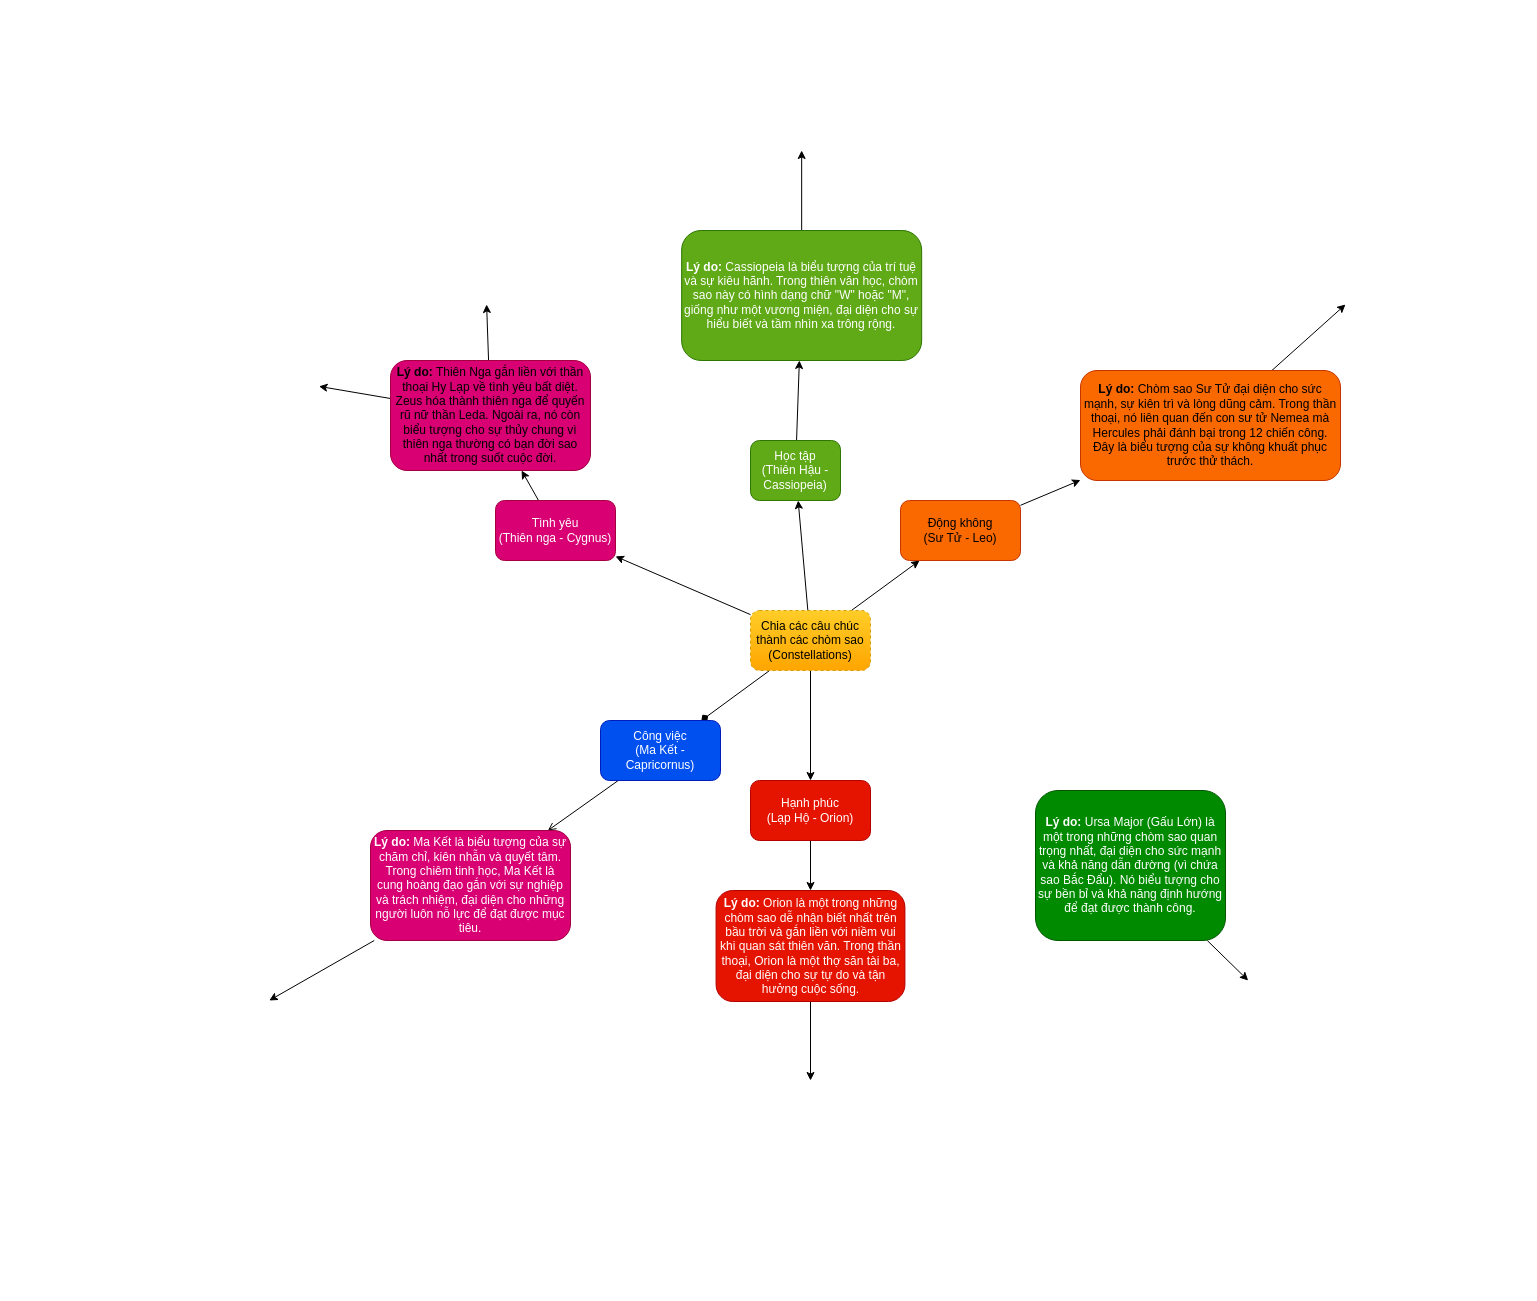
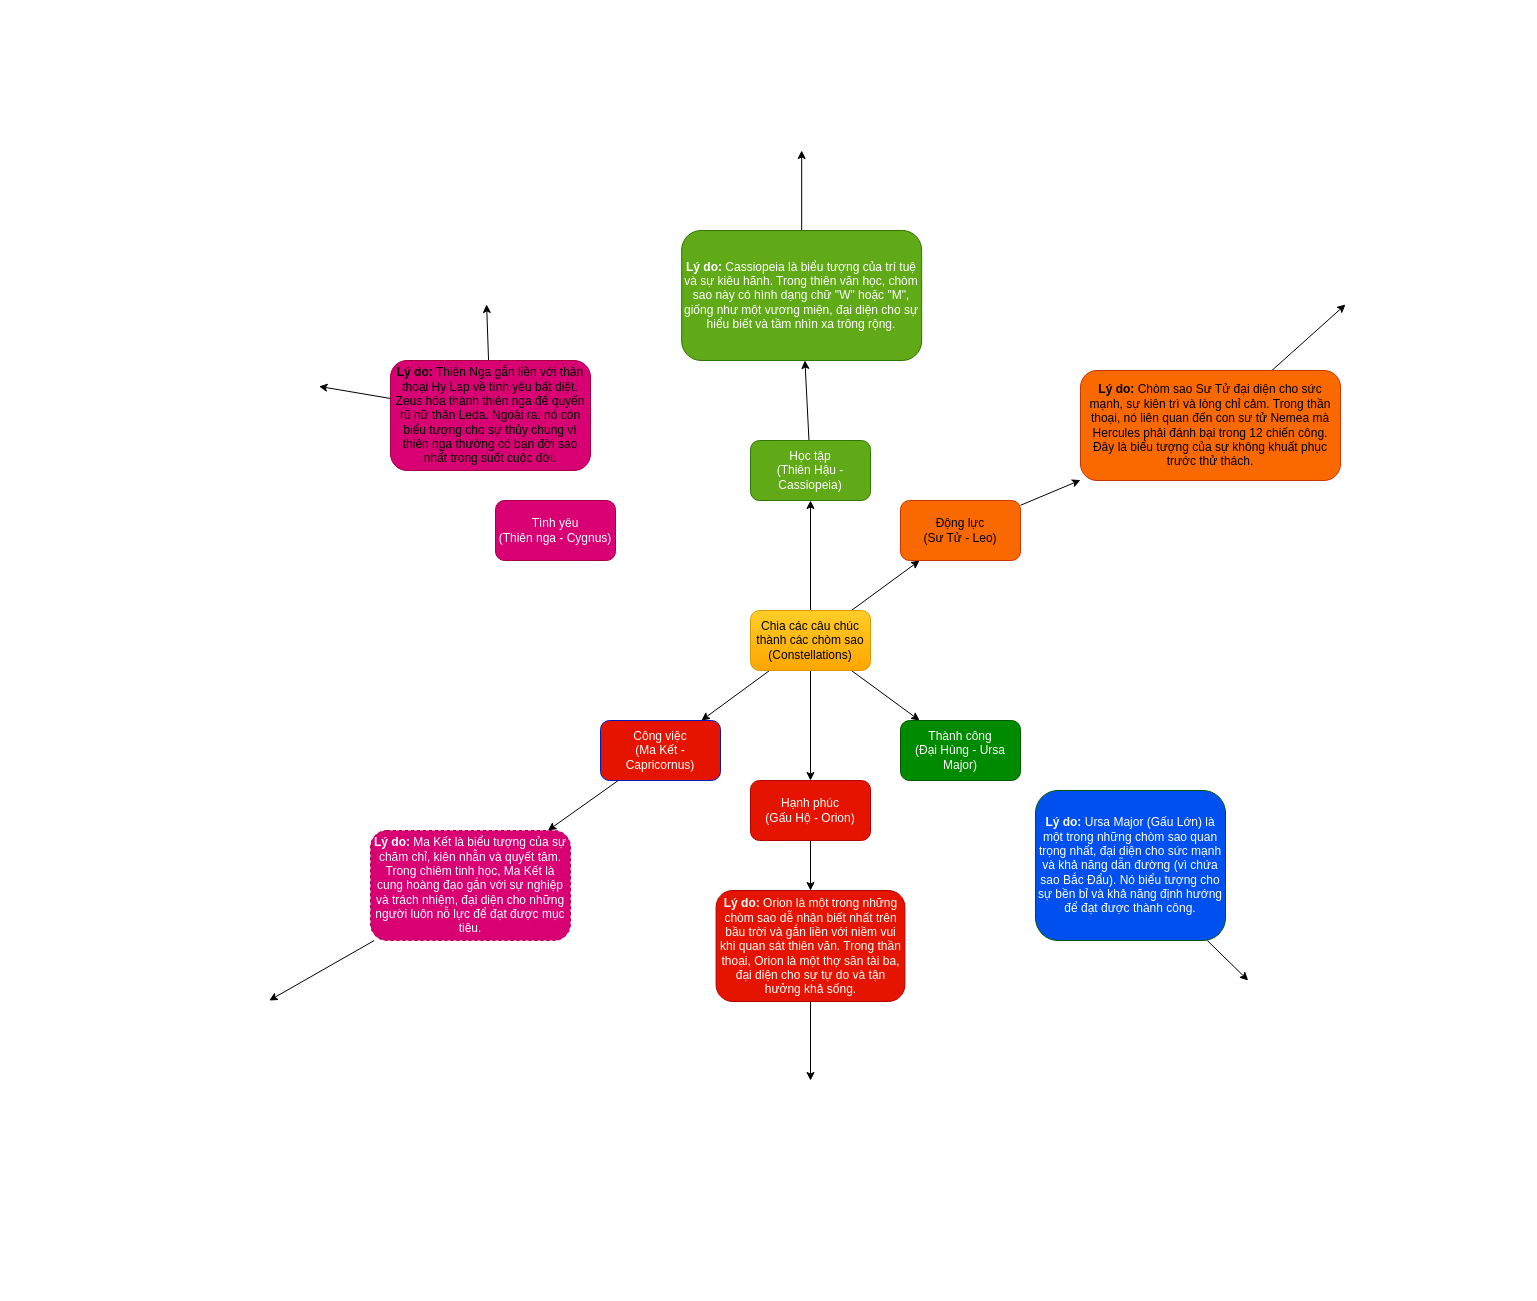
- <mxCell id="30" value="&lt;strong data-end=&quot;738&quot; data-start=&quot;728&quot;&gt;Lý do:&lt;/strong&gt; Chòm sao Sư Tử đại diện cho sức mạnh, sự kiên trì và lòng dũng cảm. Trong thần thoại, nó liên quan đến con sư tử Nemea mà Hercules phải đánh bại trong 12 chiến công. Đây là biểu tượng của sự không khuất phục trước thử thách." style="rounded=1;whiteSpace=wrap;html=1;fillColor=#fa6800;fontColor=#000000;strokeColor=#C73500;" vertex="1" parent="1"><mxGeometry x="1080" y="370" width="260" height="110" as="geometry" /></mxCell>
+ <mxCell id="30" value="&lt;strong data-end=&quot;738&quot; data-start=&quot;728&quot;&gt;Lý do:&lt;/strong&gt; Chòm sao Sư Tử đại diện cho sức mạnh, sự kiên trì và lòng chỉ cảm. Trong thần thoại, nó liên quan đến con sư tử Nemea mà Hercules phải đánh bại trong 12 chiến công. Đây là biểu tượng của sự không khuất phục trước thử thách." style="rounded=1;whiteSpace=wrap;html=1;fillColor=#fa6800;fontColor=#000000;strokeColor=#C73500;" vertex="1" parent="1"><mxGeometry x="1080" y="370" width="260" height="110" as="geometry" /></mxCell>
- <mxCell id="12" value="Học tập&lt;br&gt;(Thiên Hậu - Cassiopeia)" style="rounded=1;whiteSpace=wrap;html=1;fillColor=#60a917;fontColor=#ffffff;strokeColor=#2D7600;" parent="1" vertex="1"><mxGeometry x="750" y="440" width="90" height="60" as="geometry" /></mxCell>
+ <mxCell id="12" value="Học tập&lt;br&gt;(Thiên Hậu - Cassiopeia)" style="rounded=1;whiteSpace=wrap;html=1;fillColor=#60a917;fontColor=#ffffff;strokeColor=#2D7600;" parent="1" vertex="1"><mxGeometry x="750" y="440" width="120" height="60" as="geometry" /></mxCell>
- <mxCell id="9" style="edgeStyle=none;html=1;" edge="1" parent="1" source="10" target="22"><mxGeometry relative="1" as="geometry" /></mxCell>
- <mxCell id="14" value="Động không&lt;br&gt;(Sư Tử - Leo)" style="rounded=1;whiteSpace=wrap;html=1;fillColor=#fa6800;fontColor=#000000;strokeColor=#C73500;" parent="1" vertex="1"><mxGeometry x="900" y="500" width="120" height="60" as="geometry" /></mxCell>
+ <mxCell id="14" value="Động lực&lt;br&gt;(Sư Tử - Leo)" style="rounded=1;whiteSpace=wrap;html=1;fillColor=#fa6800;fontColor=#000000;strokeColor=#C73500;" parent="1" vertex="1"><mxGeometry x="900" y="500" width="120" height="60" as="geometry" /></mxCell>
- <mxCell id="2" style="edgeStyle=none;html=1;" parent="1" source="8" target="10" edge="1"><mxGeometry relative="1" as="geometry"><mxPoint x="750" y="560" as="targetPoint" /></mxGeometry></mxCell>
- <mxCell id="8" value="Chia các câu chúc thành các chòm sao&lt;br&gt;(Constellations)" style="rounded=1;whiteSpace=wrap;html=1;fillColor=#ffcd28;strokeColor=#d79b00;gradientColor=#ffa500;dashed=1;" parent="1" vertex="1"><mxGeometry x="750" y="610" width="120" height="60" as="geometry" /></mxCell>
+ <mxCell id="8" value="Chia các câu chúc thành các chòm sao&lt;br&gt;(Constellations)" style="rounded=1;whiteSpace=wrap;html=1;fillColor=#ffcd28;strokeColor=#d79b00;gradientColor=#ffa500;" parent="1" vertex="1"><mxGeometry x="750" y="610" width="120" height="60" as="geometry" /></mxCell>
+ <mxCell id="7" style="edgeStyle=none;html=1;" parent="1" source="8" target="19" edge="1"><mxGeometry relative="1" as="geometry" /></mxCell>
- <mxCell id="6" style="edgeStyle=none;html=1;endArrow=diamond;" parent="1" source="8" target="18" edge="1"><mxGeometry relative="1" as="geometry" /></mxCell>
+ <mxCell id="6" style="edgeStyle=none;html=1;" parent="1" source="8" target="18" edge="1"><mxGeometry relative="1" as="geometry" /></mxCell>
- <mxCell id="18" value="Công việc&lt;br&gt;(Ma Kết - Capricornus)" style="rounded=1;whiteSpace=wrap;html=1;fillColor=#0050ef;fontColor=#ffffff;strokeColor=#001DBC;" parent="1" vertex="1"><mxGeometry x="600" y="720" width="120" height="60" as="geometry" /></mxCell>
+ <mxCell id="18" value="Công việc&lt;br&gt;(Ma Kết - Capricornus)" style="rounded=1;whiteSpace=wrap;html=1;fillColor=#e51400;fontColor=#ffffff;strokeColor=#001DBC;" parent="1" vertex="1"><mxGeometry x="600" y="720" width="120" height="60" as="geometry" /></mxCell>
+ <mxCell id="19" value="Thành công&lt;br&gt;(Đại Hùng - Ursa Major)" style="rounded=1;whiteSpace=wrap;html=1;fillColor=#008a00;strokeColor=#005700;fontColor=#ffffff;" parent="1" vertex="1"><mxGeometry x="900" y="720" width="120" height="60" as="geometry" /></mxCell>
- <mxCell id="16" value="Hạnh phúc&lt;br&gt;(Lạp Hộ - Orion)" style="rounded=1;whiteSpace=wrap;html=1;fillColor=#e51400;fontColor=#ffffff;strokeColor=#B20000;" parent="1" vertex="1"><mxGeometry x="750" y="780" width="120" height="60" as="geometry" /></mxCell>
+ <mxCell id="16" value="Hạnh phúc&lt;br&gt;(Gấu Hộ - Orion)" style="rounded=1;whiteSpace=wrap;html=1;fillColor=#e51400;fontColor=#ffffff;strokeColor=#B20000;" parent="1" vertex="1"><mxGeometry x="750" y="780" width="120" height="60" as="geometry" /></mxCell>
- <mxCell id="17" style="edgeStyle=none;html=1;endArrow=open;" edge="1" parent="1" source="18" target="32"><mxGeometry relative="1" as="geometry" /></mxCell>
+ <mxCell id="17" style="edgeStyle=none;html=1;" edge="1" parent="1" source="18" target="32"><mxGeometry relative="1" as="geometry" /></mxCell>
- <mxCell id="38" value="&lt;strong data-end=&quot;1594&quot; data-start=&quot;1584&quot;&gt;Lý do:&lt;/strong&gt; Ursa Major (Gấu Lớn) là một trong những chòm sao quan trọng nhất, đại diện cho sức mạnh và khả năng dẫn đường (vì chứa sao Bắc Đẩu). Nó biểu tượng cho sự bền bỉ và khả năng định hướng để đạt được thành công." style="rounded=1;whiteSpace=wrap;html=1;fillColor=#008a00;strokeColor=#005700;fontColor=#ffffff;" vertex="1" parent="1"><mxGeometry x="1035" y="790" width="190" height="150" as="geometry" /></mxCell>
+ <mxCell id="38" value="&lt;strong data-end=&quot;1594&quot; data-start=&quot;1584&quot;&gt;Lý do:&lt;/strong&gt; Ursa Major (Gấu Lớn) là một trong những chòm sao quan trọng nhất, đại diện cho sức mạnh và khả năng dẫn đường (vì chứa sao Bắc Đẩu). Nó biểu tượng cho sự bền bỉ và khả năng định hướng để đạt được thành công." style="rounded=1;whiteSpace=wrap;html=1;fillColor=#0050ef;strokeColor=#005700;fontColor=#ffffff;" vertex="1" parent="1"><mxGeometry x="1035" y="790" width="190" height="150" as="geometry" /></mxCell>
- <mxCell id="32" value="&lt;strong data-end=&quot;1038&quot; data-start=&quot;1028&quot;&gt;Lý do:&lt;/strong&gt; Ma Kết là biểu tượng của sự chăm chỉ, kiên nhẫn và quyết tâm. Trong chiêm tinh học, Ma Kết là cung hoàng đạo gắn với sự nghiệp và trách nhiệm, đại diện cho những người luôn nỗ lực để đạt được mục tiêu." style="rounded=1;whiteSpace=wrap;html=1;fillColor=light-dark(#d80073, #6db2ff);fontColor=#ffffff;strokeColor=#A50040;" vertex="1" parent="1"><mxGeometry x="370" y="830" width="200" height="110" as="geometry" /></mxCell>
+ <mxCell id="32" value="&lt;strong data-end=&quot;1038&quot; data-start=&quot;1028&quot;&gt;Lý do:&lt;/strong&gt; Ma Kết là biểu tượng của sự chăm chỉ, kiên nhẫn và quyết tâm. Trong chiêm tinh học, Ma Kết là cung hoàng đạo gắn với sự nghiệp và trách nhiệm, đại diện cho những người luôn nỗ lực để đạt được mục tiêu." style="rounded=1;whiteSpace=wrap;html=1;fillColor=light-dark(#d80073, #6db2ff);fontColor=#ffffff;strokeColor=#A50040;dashed=1;" vertex="1" parent="1"><mxGeometry x="370" y="830" width="200" height="110" as="geometry" /></mxCell>
- <mxCell id="35" value="&lt;strong data-end=&quot;1309&quot; data-start=&quot;1299&quot;&gt;Lý do:&lt;/strong&gt; Orion là một trong những chòm sao dễ nhận biết nhất trên bầu trời và gắn liền với niềm vui khi quan sát thiên văn. Trong thần thoại, Orion là một thợ săn tài ba, đại diện cho sự tự do và tận hưởng cuộc sống." style="rounded=1;whiteSpace=wrap;html=1;fillColor=#e51400;fontColor=#ffffff;strokeColor=#B20000;" vertex="1" parent="1"><mxGeometry x="715.58" y="890" width="188.84" height="111" as="geometry" /></mxCell>
+ <mxCell id="35" value="&lt;strong data-end=&quot;1309&quot; data-start=&quot;1299&quot;&gt;Lý do:&lt;/strong&gt; Orion là một trong những chòm sao dễ nhận biết nhất trên bầu trời và gắn liền với niềm vui khi quan sát thiên văn. Trong thần thoại, Orion là một thợ săn tài ba, đại diện cho sự tự do và tận hưởng khả sống." style="rounded=1;whiteSpace=wrap;html=1;fillColor=#e51400;fontColor=#ffffff;strokeColor=#B20000;" vertex="1" parent="1"><mxGeometry x="715.58" y="890" width="188.84" height="111" as="geometry" /></mxCell>
